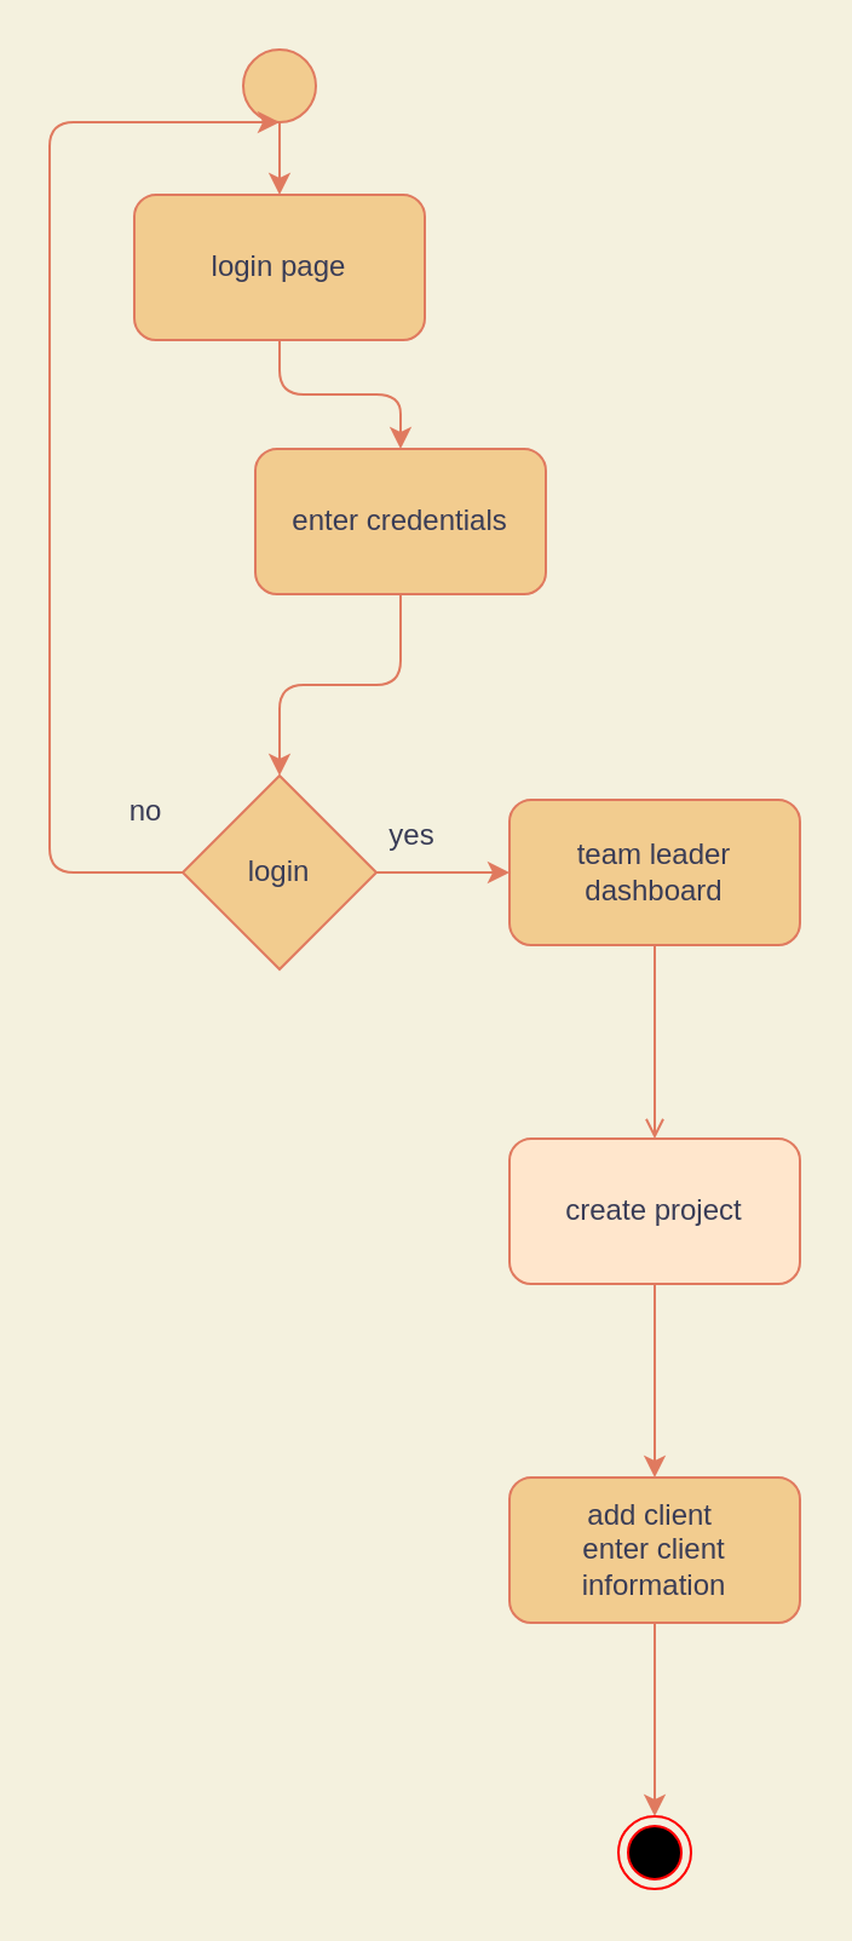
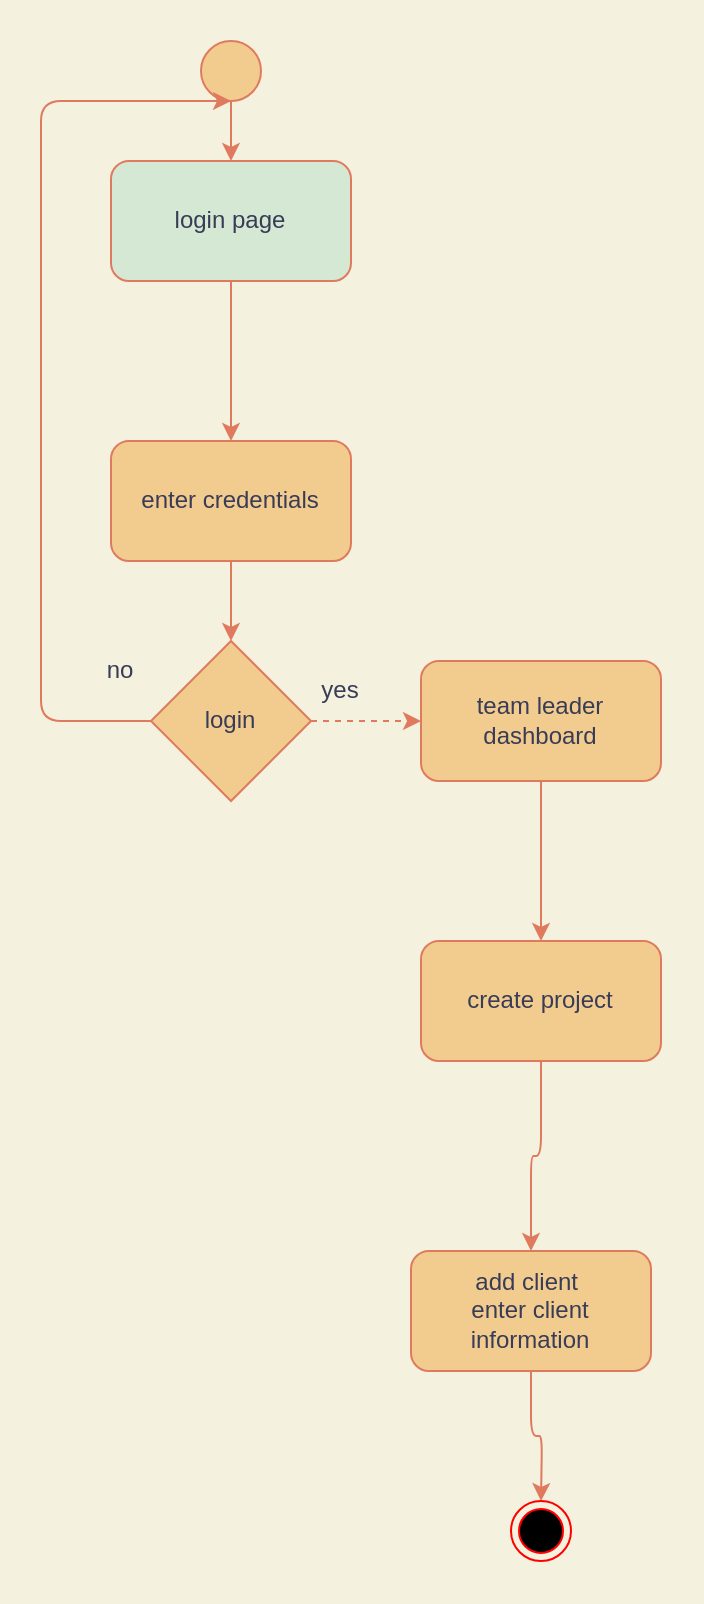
- <mxCell id="5" value="login page" style="rounded=1;whiteSpace=wrap;html=1;sketch=0;fontColor=#393C56;strokeColor=#E07A5F;fillColor=#F2CC8F;" parent="1" vertex="1"><mxGeometry x="55" y="80" width="120" height="60" as="geometry" /></mxCell>
+ <mxCell id="5" value="login page" style="rounded=1;whiteSpace=wrap;html=1;sketch=0;fontColor=#393C56;strokeColor=#E07A5F;fillColor=#d5e8d4;" parent="1" vertex="1"><mxGeometry x="55" y="80" width="120" height="60" as="geometry" /></mxCell>
- <mxCell id="7" value="enter credentials" style="whiteSpace=wrap;html=1;fillColor=#F2CC8F;strokeColor=#E07A5F;fontColor=#393C56;rounded=1;sketch=0;" parent="1" vertex="1"><mxGeometry x="105" y="185" width="120" height="60" as="geometry" /></mxCell>
+ <mxCell id="7" value="enter credentials" style="whiteSpace=wrap;html=1;fillColor=#F2CC8F;strokeColor=#E07A5F;fontColor=#393C56;rounded=1;sketch=0;" parent="1" vertex="1"><mxGeometry x="55" y="220" width="120" height="60" as="geometry" /></mxCell>
- <mxCell id="9" style="edgeStyle=orthogonalEdgeStyle;curved=0;rounded=1;sketch=0;orthogonalLoop=1;jettySize=auto;html=1;fontColor=#393C56;strokeColor=#E07A5F;fillColor=#F2CC8F;" parent="1" source="10" target="14" edge="1"><mxGeometry relative="1" as="geometry"><mxPoint x="210" y="360" as="targetPoint" /></mxGeometry></mxCell>
+ <mxCell id="9" style="edgeStyle=orthogonalEdgeStyle;curved=0;rounded=1;sketch=0;orthogonalLoop=1;jettySize=auto;html=1;fontColor=#393C56;strokeColor=#E07A5F;fillColor=#F2CC8F;dashed=1;" parent="1" source="10" target="14" edge="1"><mxGeometry relative="1" as="geometry"><mxPoint x="210" y="360" as="targetPoint" /></mxGeometry></mxCell>
- <mxCell id="13" value="" style="edgeStyle=orthogonalEdgeStyle;curved=0;rounded=1;sketch=0;orthogonalLoop=1;jettySize=auto;html=1;fontColor=#393C56;strokeColor=#E07A5F;fillColor=#F2CC8F;endArrow=open;" parent="1" source="14" target="16" edge="1"><mxGeometry relative="1" as="geometry" /></mxCell>
+ <mxCell id="13" value="" style="edgeStyle=orthogonalEdgeStyle;curved=0;rounded=1;sketch=0;orthogonalLoop=1;jettySize=auto;html=1;fontColor=#393C56;strokeColor=#E07A5F;fillColor=#F2CC8F;" parent="1" source="14" target="16" edge="1"><mxGeometry relative="1" as="geometry" /></mxCell>
- <mxCell id="16" value="create project" style="whiteSpace=wrap;html=1;fillColor=#ffe6cc;strokeColor=#E07A5F;fontColor=#393C56;rounded=1;sketch=0;" parent="1" vertex="1"><mxGeometry x="210" y="470" width="120" height="60" as="geometry" /></mxCell>
+ <mxCell id="16" value="create project" style="whiteSpace=wrap;html=1;fillColor=#F2CC8F;strokeColor=#E07A5F;fontColor=#393C56;rounded=1;sketch=0;" parent="1" vertex="1"><mxGeometry x="210" y="470" width="120" height="60" as="geometry" /></mxCell>
- <mxCell id="18" value="add client&amp;nbsp;&lt;br&gt;enter client information" style="whiteSpace=wrap;html=1;fillColor=#F2CC8F;strokeColor=#E07A5F;fontColor=#393C56;rounded=1;sketch=0;" parent="1" vertex="1"><mxGeometry x="210" y="610" width="120" height="60" as="geometry" /></mxCell>
+ <mxCell id="18" value="add client&amp;nbsp;&lt;br&gt;enter client information" style="whiteSpace=wrap;html=1;fillColor=#F2CC8F;strokeColor=#E07A5F;fontColor=#393C56;rounded=1;sketch=0;" parent="1" vertex="1"><mxGeometry x="205" y="625" width="120" height="60" as="geometry" /></mxCell>
